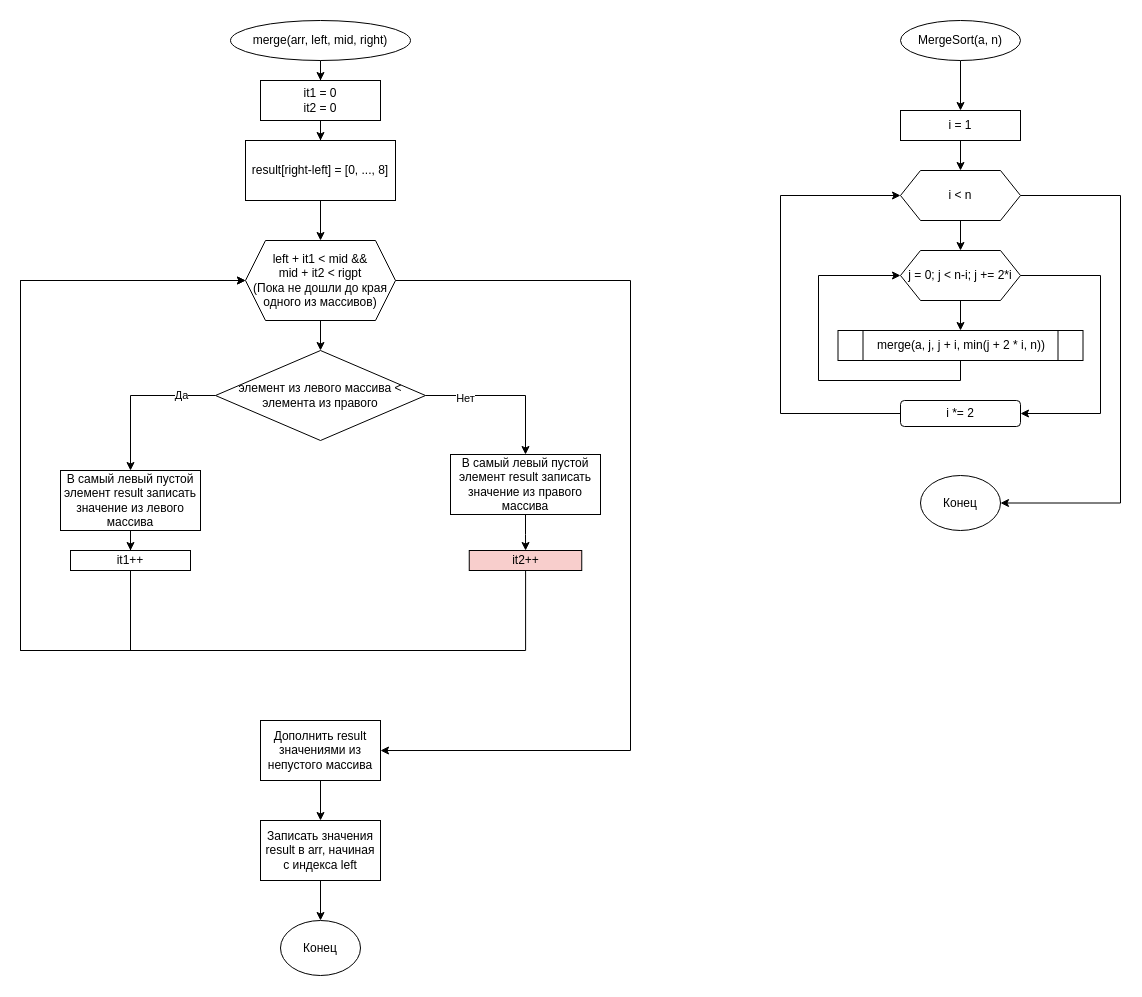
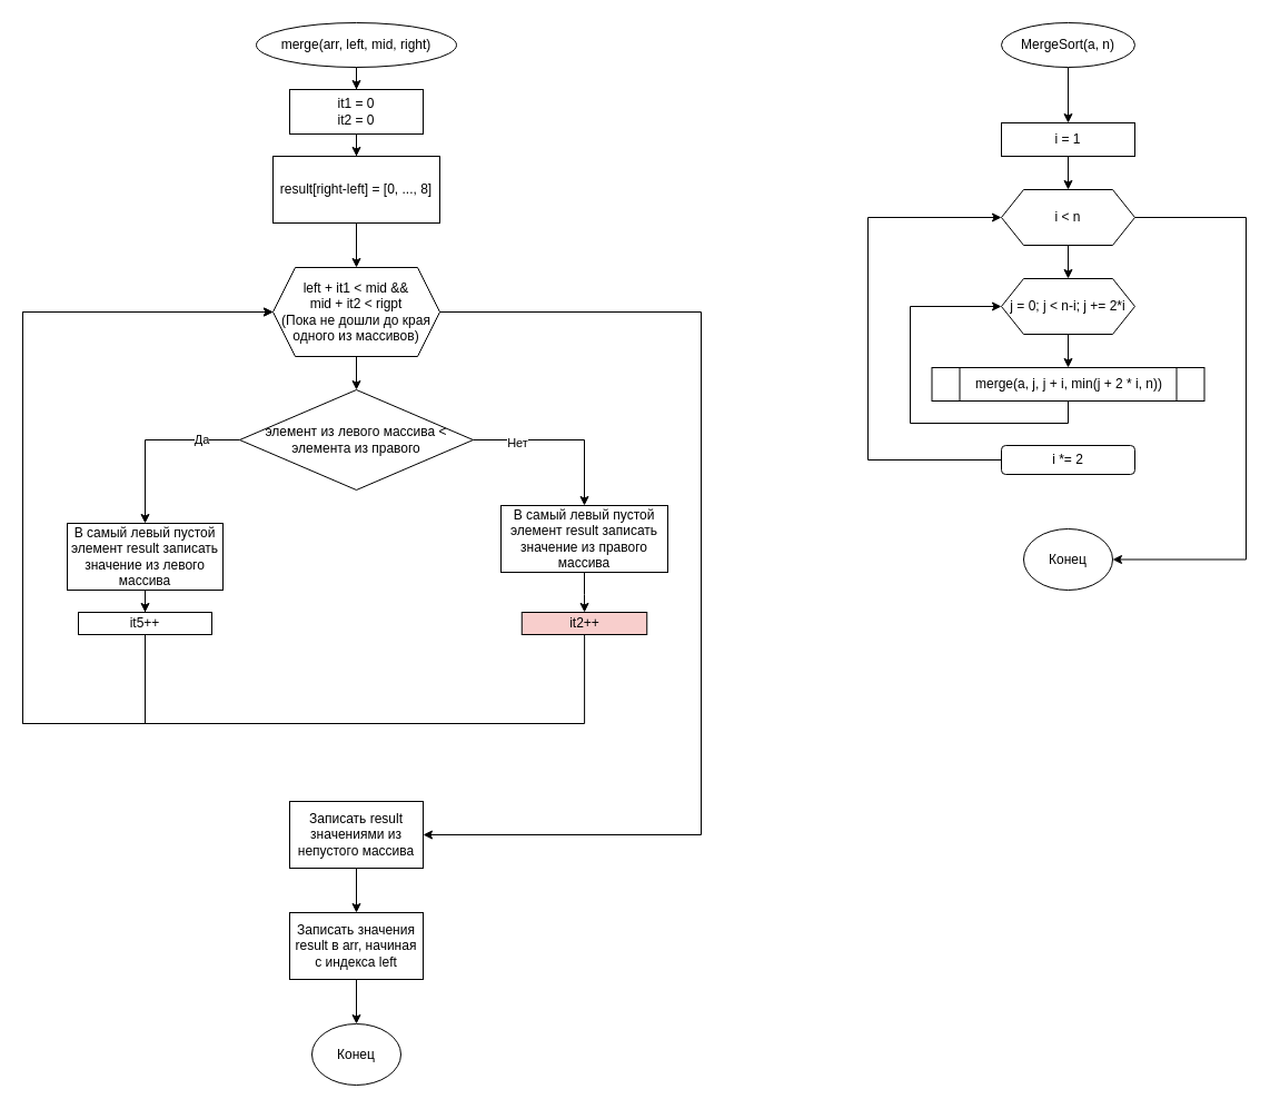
- <mxCell id="36" value="" style="edgeStyle=orthogonalEdgeStyle;rounded=0;orthogonalLoop=1;jettySize=auto;html=1;" parent="1" source="37" target="41" edge="1"><mxGeometry relative="1" as="geometry"><Array as="points"><mxPoint x="1100" y="275" /><mxPoint x="1100" y="413" /></Array></mxGeometry></mxCell>
- <mxCell id="19" value="it1++" style="whiteSpace=wrap;html=1;" parent="1" vertex="1"><mxGeometry x="70" y="550" width="120" height="20" as="geometry" /></mxCell>
+ <mxCell id="19" value="it5++" style="whiteSpace=wrap;html=1;" parent="1" vertex="1"><mxGeometry x="70" y="550" width="120" height="20" as="geometry" /></mxCell>
- <mxCell id="25" value="Дополнить result значениями из непустого массива" style="rounded=0;whiteSpace=wrap;html=1;" parent="1" vertex="1"><mxGeometry x="260" y="720" width="120" height="60" as="geometry" /></mxCell>
+ <mxCell id="25" value="Записать result значениями из непустого массива" style="rounded=0;whiteSpace=wrap;html=1;" parent="1" vertex="1"><mxGeometry x="260" y="720" width="120" height="60" as="geometry" /></mxCell>
